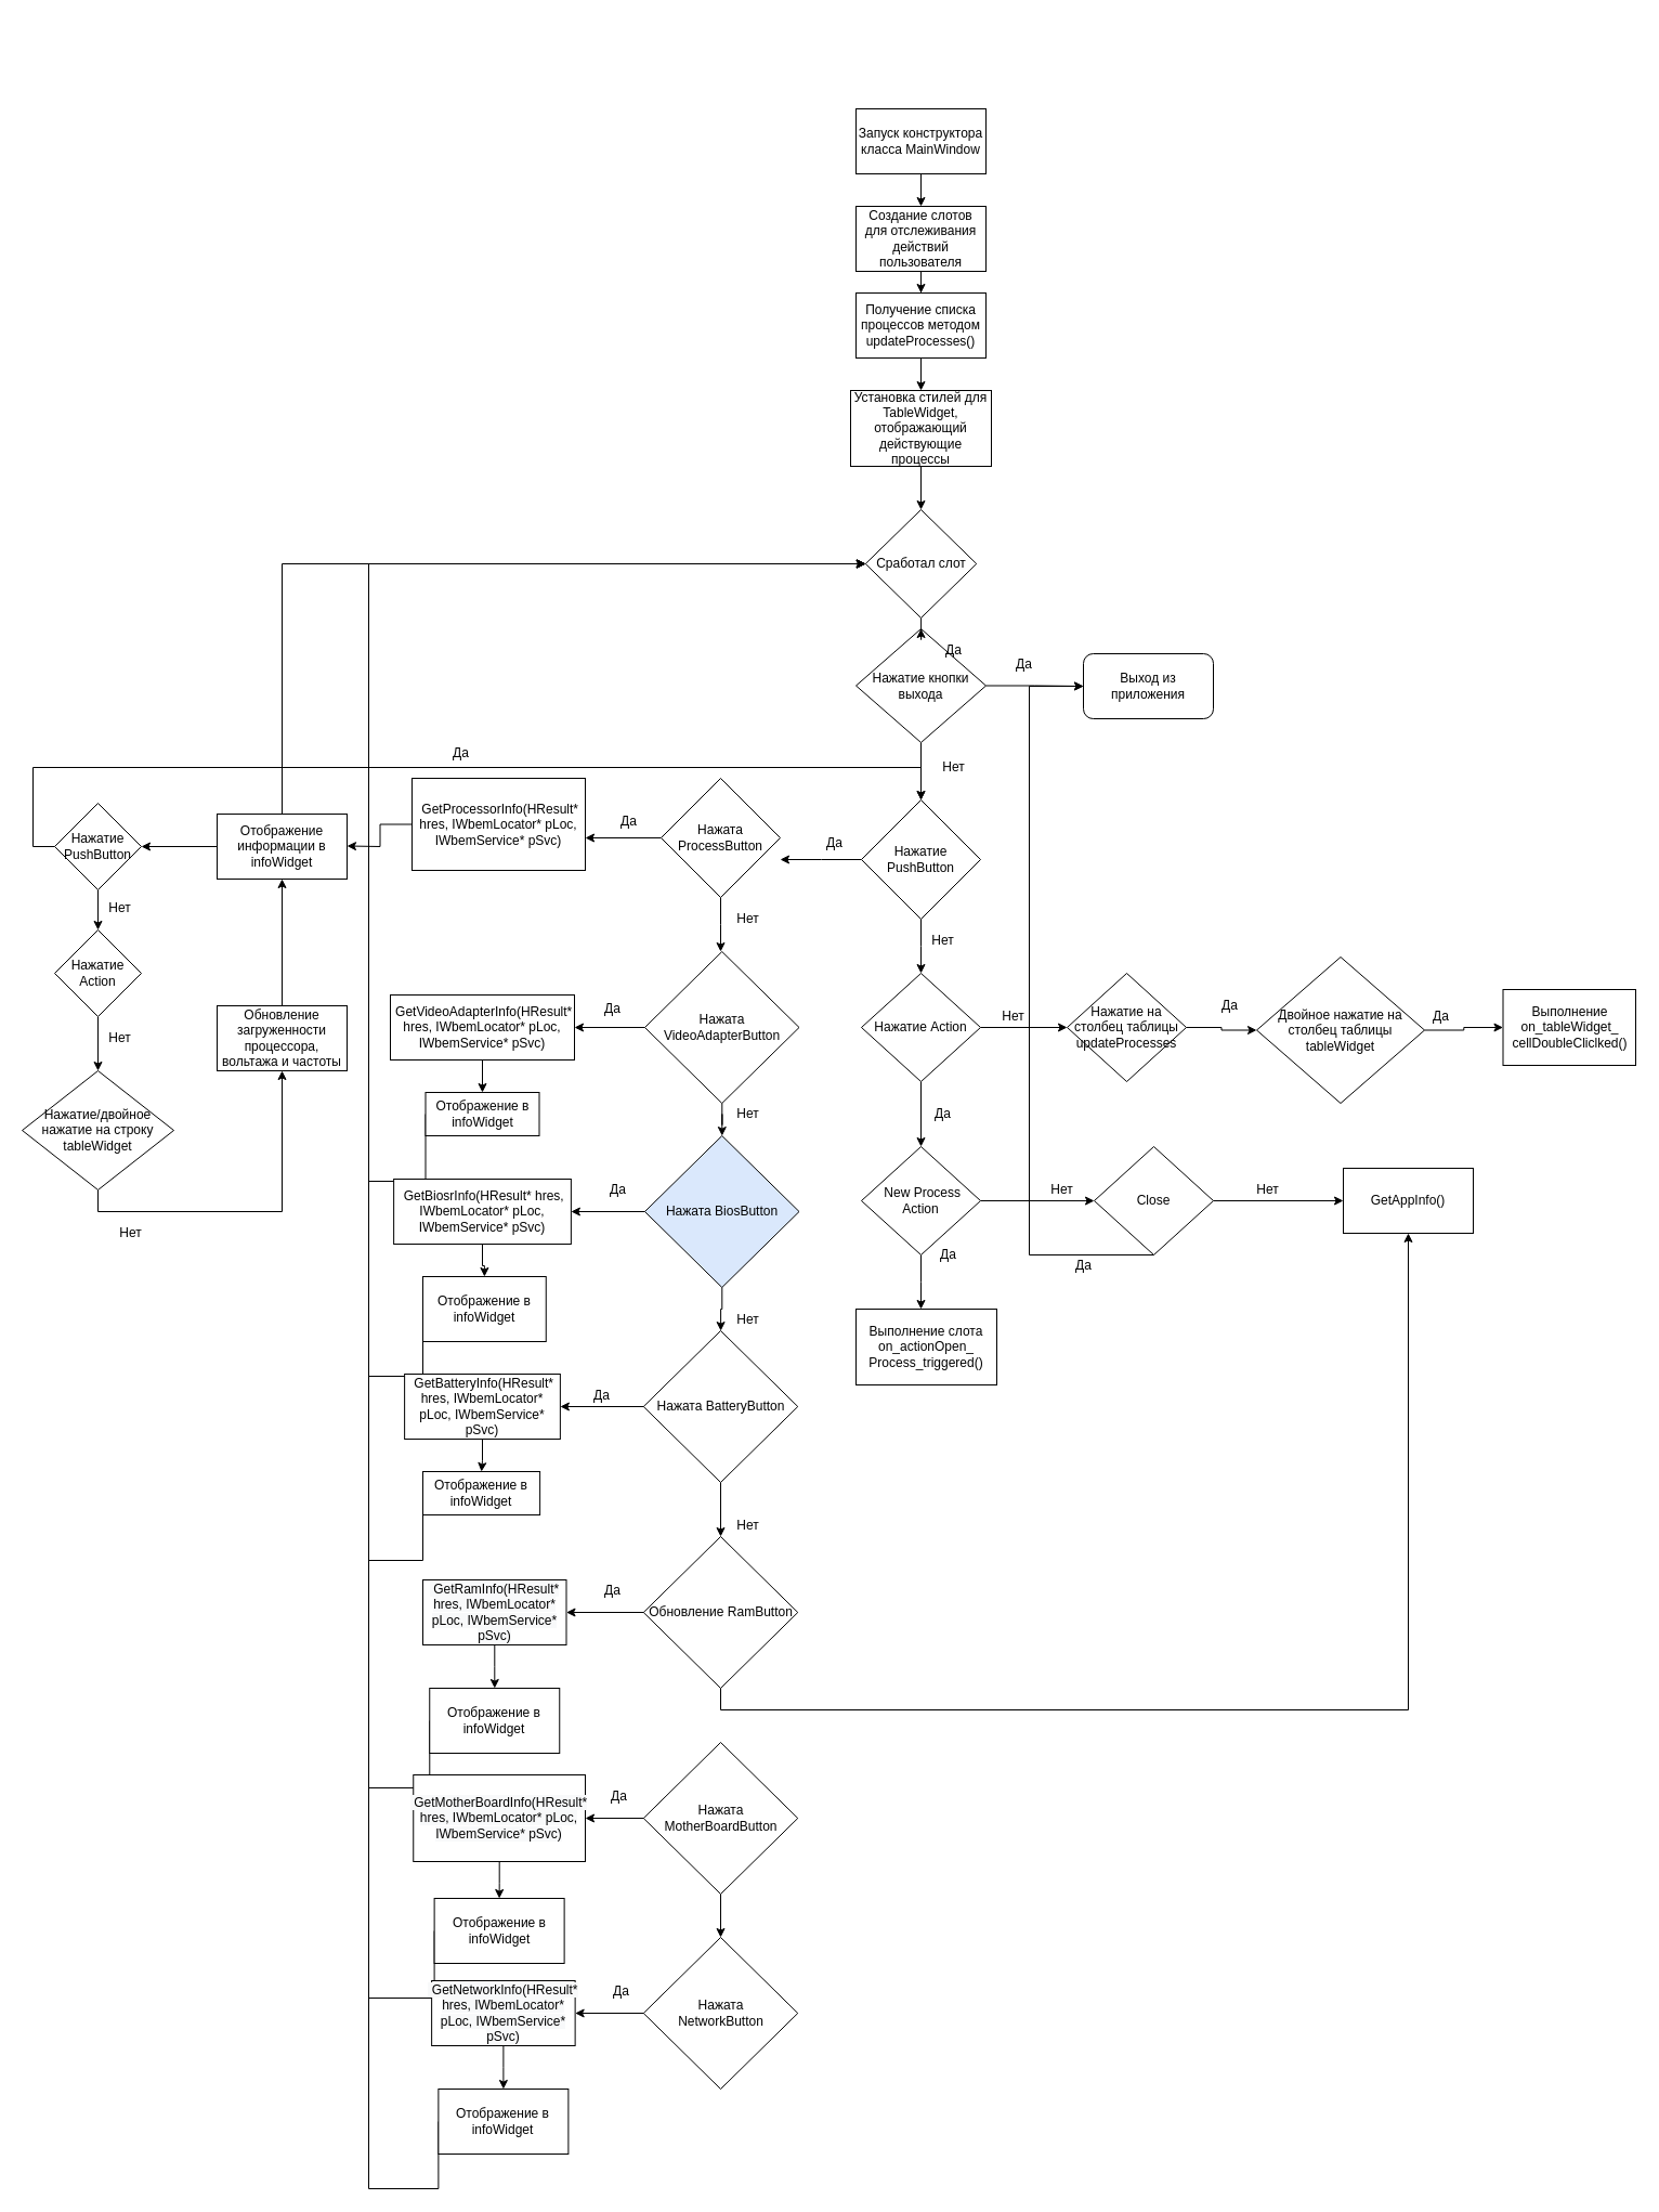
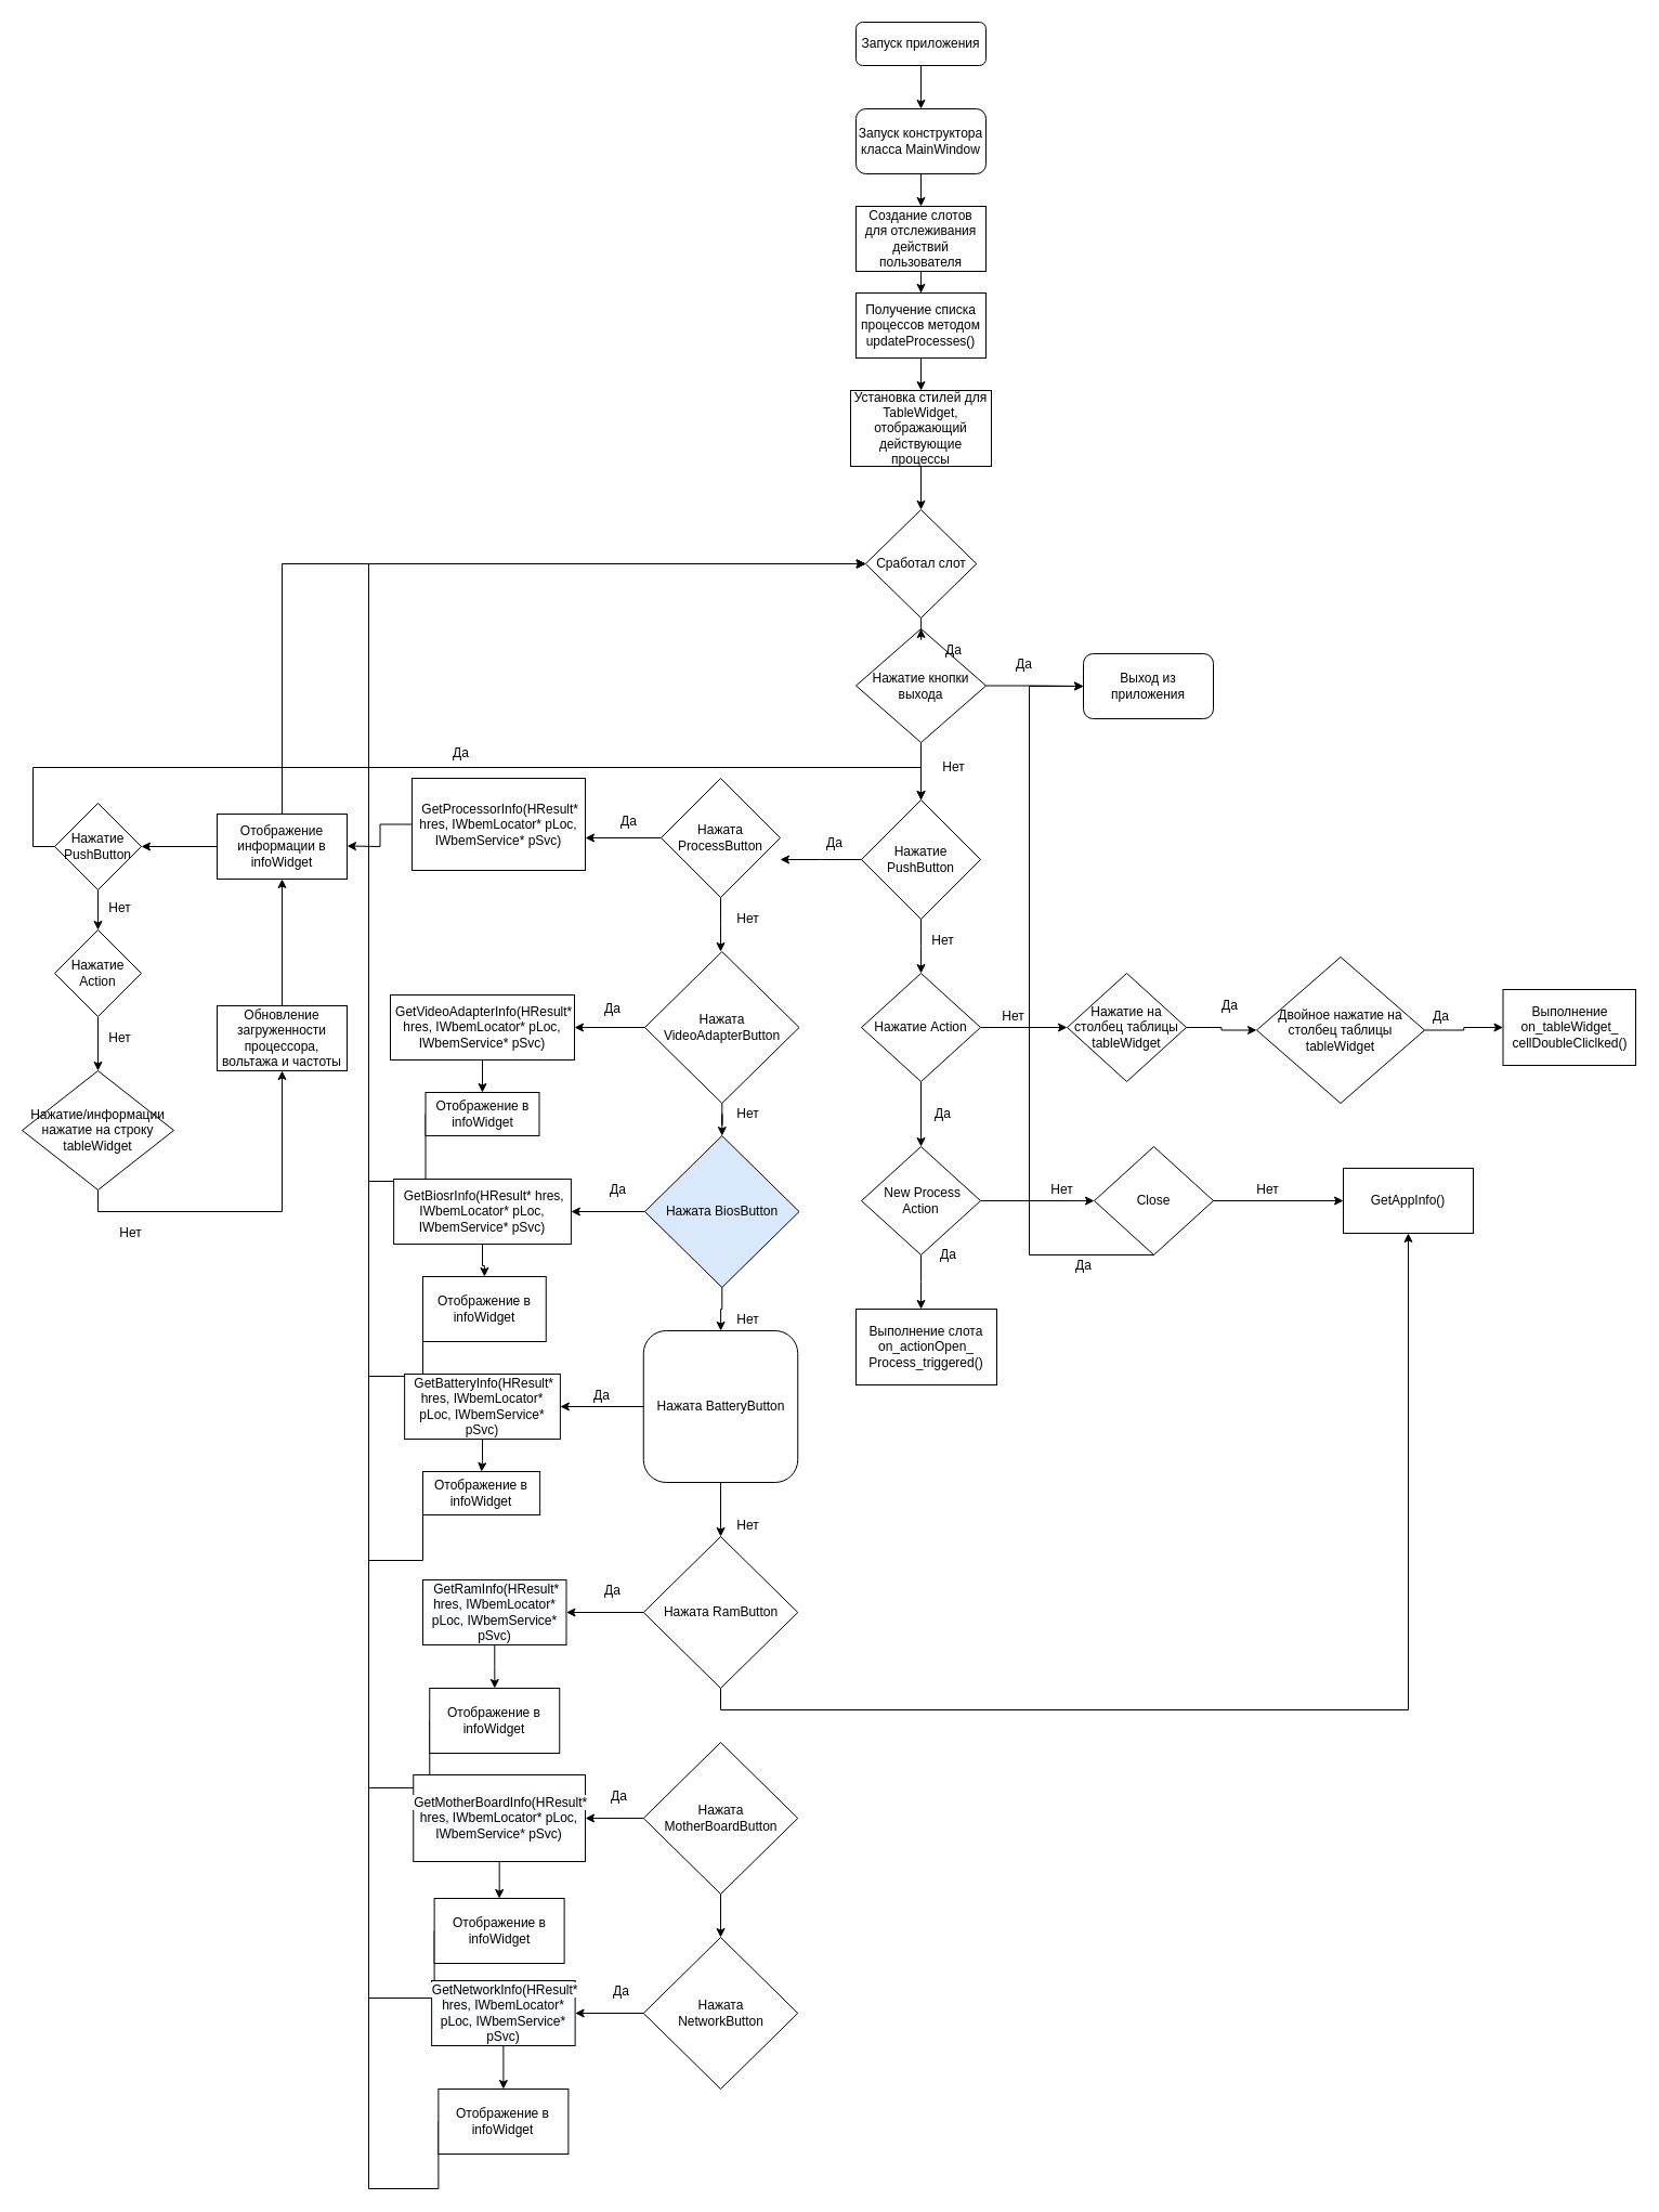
+ <mxCell id="2" value="Запуск приложения" style="rounded=1;whiteSpace=wrap;html=1;" parent="1" vertex="1"><mxGeometry x="790" y="20" width="120" height="40" as="geometry" /></mxCell>
+ <mxCell id="5" value="" style="endArrow=classic;html=1;exitX=0.5;exitY=1;exitDx=0;exitDy=0;entryX=0.5;entryY=0;entryDx=0;entryDy=0;" parent="1" source="2" target="4" edge="1"><mxGeometry width="50" height="50" relative="1" as="geometry"><mxPoint x="980" y="150" as="sourcePoint" /><mxPoint x="1030" y="100" as="targetPoint" /></mxGeometry></mxCell>
- <mxCell id="4" value="Запуск конструктора класса MainWindow" style="rounded=0;whiteSpace=wrap;html=1;" parent="1" vertex="1"><mxGeometry x="790" y="100" width="120" height="60" as="geometry" /></mxCell>
+ <mxCell id="4" value="Запуск конструктора класса MainWindow" style="whiteSpace=wrap;html=1;rounded=1;" parent="1" vertex="1"><mxGeometry x="790" y="100" width="120" height="60" as="geometry" /></mxCell>
- <mxCell id="60" value="Нажатие на столбец таблицы updateProcesses" style="rhombus;whiteSpace=wrap;html=1;" parent="1" vertex="1"><mxGeometry x="985" y="898" width="110" height="100" as="geometry" /></mxCell>
+ <mxCell id="60" value="Нажатие на столбец таблицы tableWidget" style="rhombus;whiteSpace=wrap;html=1;" parent="1" vertex="1"><mxGeometry x="985" y="898" width="110" height="100" as="geometry" /></mxCell>
- <mxCell id="39" value="Нажатие/двойное нажатие на строку tableWidget" style="rhombus;whiteSpace=wrap;html=1;rounded=0;" parent="1" vertex="1"><mxGeometry x="20" y="988" width="140" height="110" as="geometry" /></mxCell>
+ <mxCell id="39" value="Нажатие/информации нажатие на строку tableWidget" style="rhombus;whiteSpace=wrap;html=1;rounded=0;" parent="1" vertex="1"><mxGeometry x="20" y="988" width="140" height="110" as="geometry" /></mxCell>
- <mxCell id="92" value="Нажата BatteryButton" style="rhombus;whiteSpace=wrap;html=1;" parent="1" vertex="1"><mxGeometry x="593.75" y="1228" width="142.5" height="140" as="geometry" /></mxCell>
+ <mxCell id="92" value="Нажата BatteryButton" style="whiteSpace=wrap;html=1;rounded=1;" parent="1" vertex="1"><mxGeometry x="593.75" y="1228" width="142.5" height="140" as="geometry" /></mxCell>
- <mxCell id="101" value="Обновление RamButton" style="rhombus;whiteSpace=wrap;html=1;" parent="1" vertex="1"><mxGeometry x="593.75" y="1418" width="142.5" height="140" as="geometry" /></mxCell>
+ <mxCell id="101" value="Нажата RamButton" style="rhombus;whiteSpace=wrap;html=1;" parent="1" vertex="1"><mxGeometry x="593.75" y="1418" width="142.5" height="140" as="geometry" /></mxCell>
